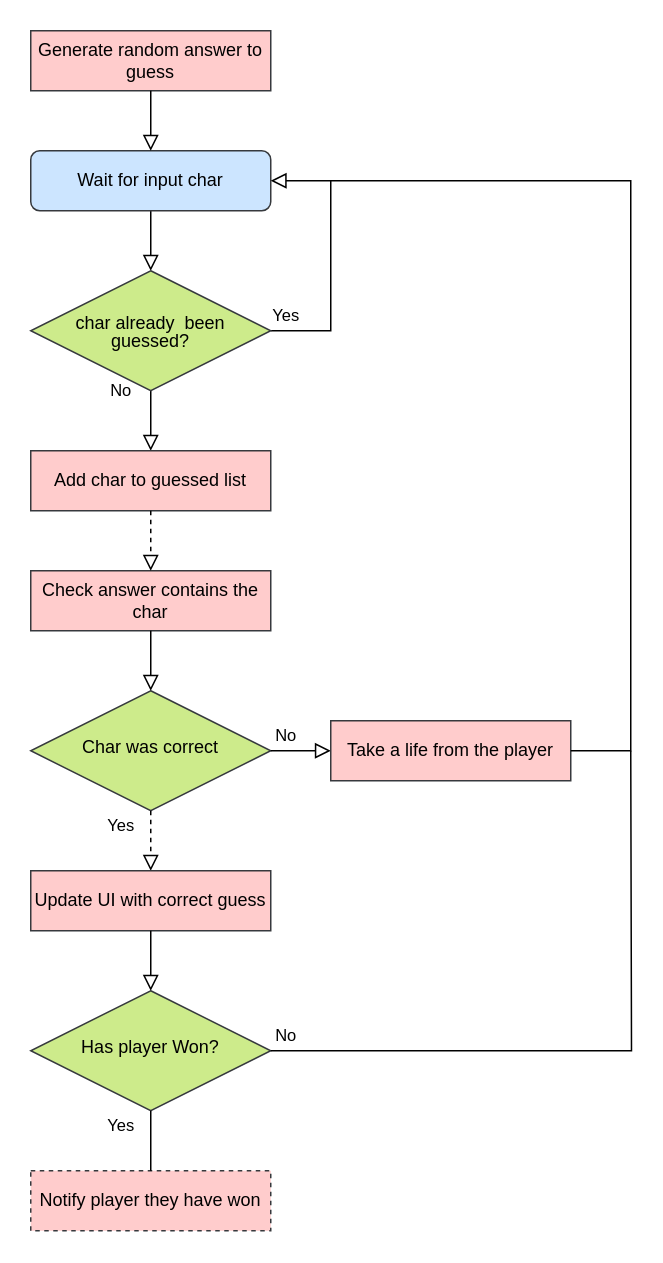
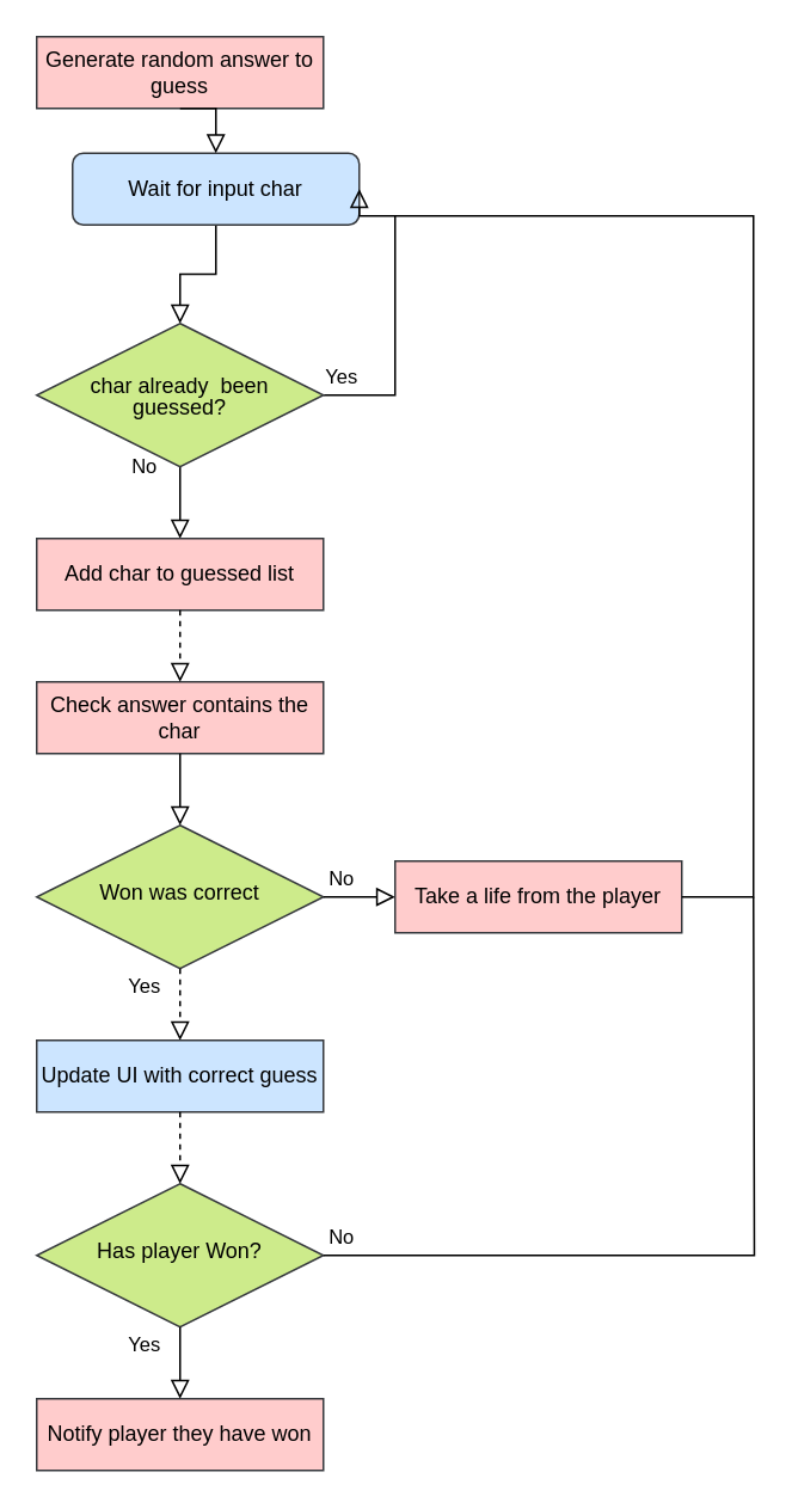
- <mxCell id="3" value="Wait for input char" style="rounded=1;whiteSpace=wrap;html=1;fontSize=12;glass=0;strokeWidth=1;shadow=0;fillColor=#cce5ff;strokeColor=#36393d;" parent="1" vertex="1"><mxGeometry x="20" y="100" width="160" height="40" as="geometry" /></mxCell>
+ <mxCell id="3" value="Wait for input char" style="rounded=1;whiteSpace=wrap;html=1;fontSize=12;glass=0;strokeWidth=1;shadow=0;fillColor=#cce5ff;strokeColor=#36393d;" parent="1" vertex="1"><mxGeometry x="40" y="85" width="160" height="40" as="geometry" /></mxCell>
- <mxCell id="8" value="Char was correct" style="rhombus;whiteSpace=wrap;html=1;shadow=0;fontFamily=Helvetica;fontSize=12;align=center;strokeWidth=1;spacing=6;spacingTop=-4;fillColor=#cdeb8b;strokeColor=#36393d;" vertex="1" parent="1"><mxGeometry x="20" y="460" width="160" height="80" as="geometry" /></mxCell>
+ <mxCell id="8" value="Won was correct" style="rhombus;whiteSpace=wrap;html=1;shadow=0;fontFamily=Helvetica;fontSize=12;align=center;strokeWidth=1;spacing=6;spacingTop=-4;fillColor=#cdeb8b;strokeColor=#36393d;" vertex="1" parent="1"><mxGeometry x="20" y="460" width="160" height="80" as="geometry" /></mxCell>
- <mxCell id="20" value="Update UI with correct guess" style="rounded=0;whiteSpace=wrap;html=1;fillColor=#ffcccc;strokeColor=#36393d;" vertex="1" parent="1"><mxGeometry x="20" y="580" width="160" height="40" as="geometry" /></mxCell>
+ <mxCell id="20" value="Update UI with correct guess" style="rounded=0;whiteSpace=wrap;html=1;fillColor=#cce5ff;strokeColor=#36393d;" vertex="1" parent="1"><mxGeometry x="20" y="580" width="160" height="40" as="geometry" /></mxCell>
- <mxCell id="21" value="" style="rounded=0;html=1;jettySize=auto;orthogonalLoop=1;fontSize=11;endArrow=block;endFill=0;endSize=8;strokeWidth=1;shadow=0;labelBackgroundColor=none;edgeStyle=orthogonalEdgeStyle;exitX=0.5;exitY=1;exitDx=0;exitDy=0;entryX=0.5;entryY=0;entryDx=0;entryDy=0;" edge="1" parent="1" source="20" target="19"><mxGeometry relative="1" as="geometry"><mxPoint x="110" y="430" as="sourcePoint" /><mxPoint x="110" y="470" as="targetPoint" /></mxGeometry></mxCell>
+ <mxCell id="21" value="" style="rounded=0;html=1;jettySize=auto;orthogonalLoop=1;fontSize=11;endArrow=block;endFill=0;endSize=8;strokeWidth=1;shadow=0;labelBackgroundColor=none;edgeStyle=orthogonalEdgeStyle;exitX=0.5;exitY=1;exitDx=0;exitDy=0;entryX=0.5;entryY=0;entryDx=0;entryDy=0;dashed=1;" edge="1" parent="1" source="20" target="19"><mxGeometry relative="1" as="geometry"><mxPoint x="110" y="430" as="sourcePoint" /><mxPoint x="110" y="470" as="targetPoint" /></mxGeometry></mxCell>
- <mxCell id="23" value="Yes" style="edgeStyle=orthogonalEdgeStyle;rounded=0;html=1;jettySize=auto;orthogonalLoop=1;fontSize=11;endArrow=none;endFill=0;endSize=8;strokeWidth=1;shadow=0;labelBackgroundColor=none;exitX=0.5;exitY=1;exitDx=0;exitDy=0;entryX=0.5;entryY=0;entryDx=0;entryDy=0;" edge="1" parent="1" source="19" target="18"><mxGeometry x="-0.5" y="-20" relative="1" as="geometry"><mxPoint as="offset" /><mxPoint x="110" y="550" as="sourcePoint" /><mxPoint x="110" y="590" as="targetPoint" /></mxGeometry></mxCell>
+ <mxCell id="23" value="Yes" style="edgeStyle=orthogonalEdgeStyle;rounded=0;html=1;jettySize=auto;orthogonalLoop=1;fontSize=11;endArrow=block;endFill=0;endSize=8;strokeWidth=1;shadow=0;labelBackgroundColor=none;exitX=0.5;exitY=1;exitDx=0;exitDy=0;entryX=0.5;entryY=0;entryDx=0;entryDy=0;" edge="1" parent="1" source="19" target="18"><mxGeometry x="-0.5" y="-20" relative="1" as="geometry"><mxPoint as="offset" /><mxPoint x="110" y="550" as="sourcePoint" /><mxPoint x="110" y="590" as="targetPoint" /></mxGeometry></mxCell>
- <mxCell id="18" value="Notify player they have won" style="rounded=0;whiteSpace=wrap;html=1;fillColor=#ffcccc;strokeColor=#36393d;dashed=1;" vertex="1" parent="1"><mxGeometry x="20" y="780" width="160" height="40" as="geometry" /></mxCell>
+ <mxCell id="18" value="Notify player they have won" style="rounded=0;whiteSpace=wrap;html=1;fillColor=#ffcccc;strokeColor=#36393d;" vertex="1" parent="1"><mxGeometry x="20" y="780" width="160" height="40" as="geometry" /></mxCell>
